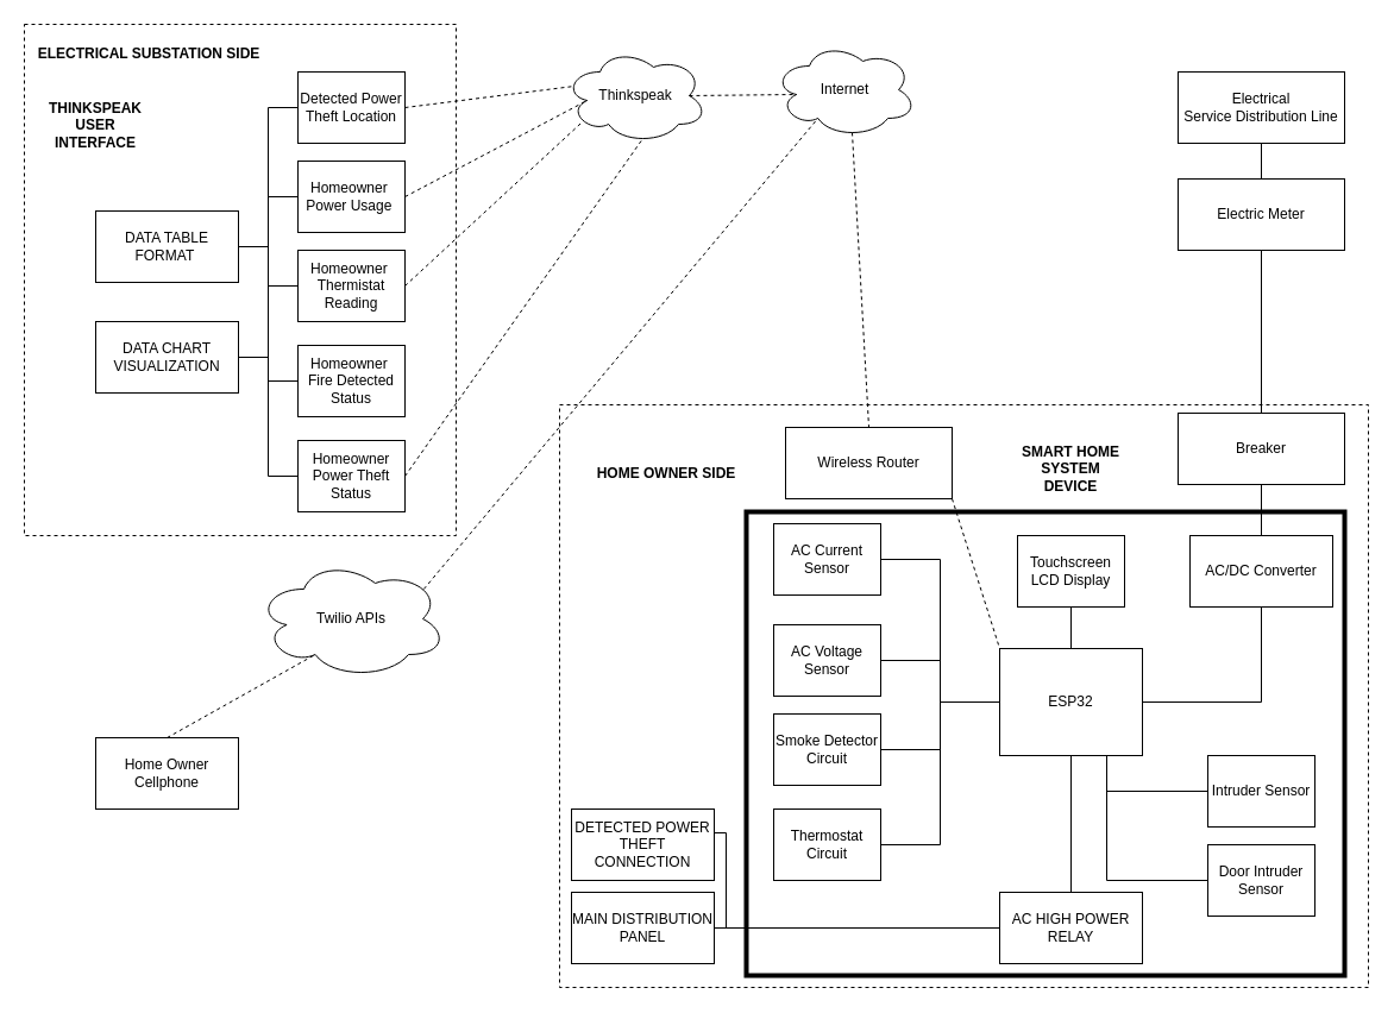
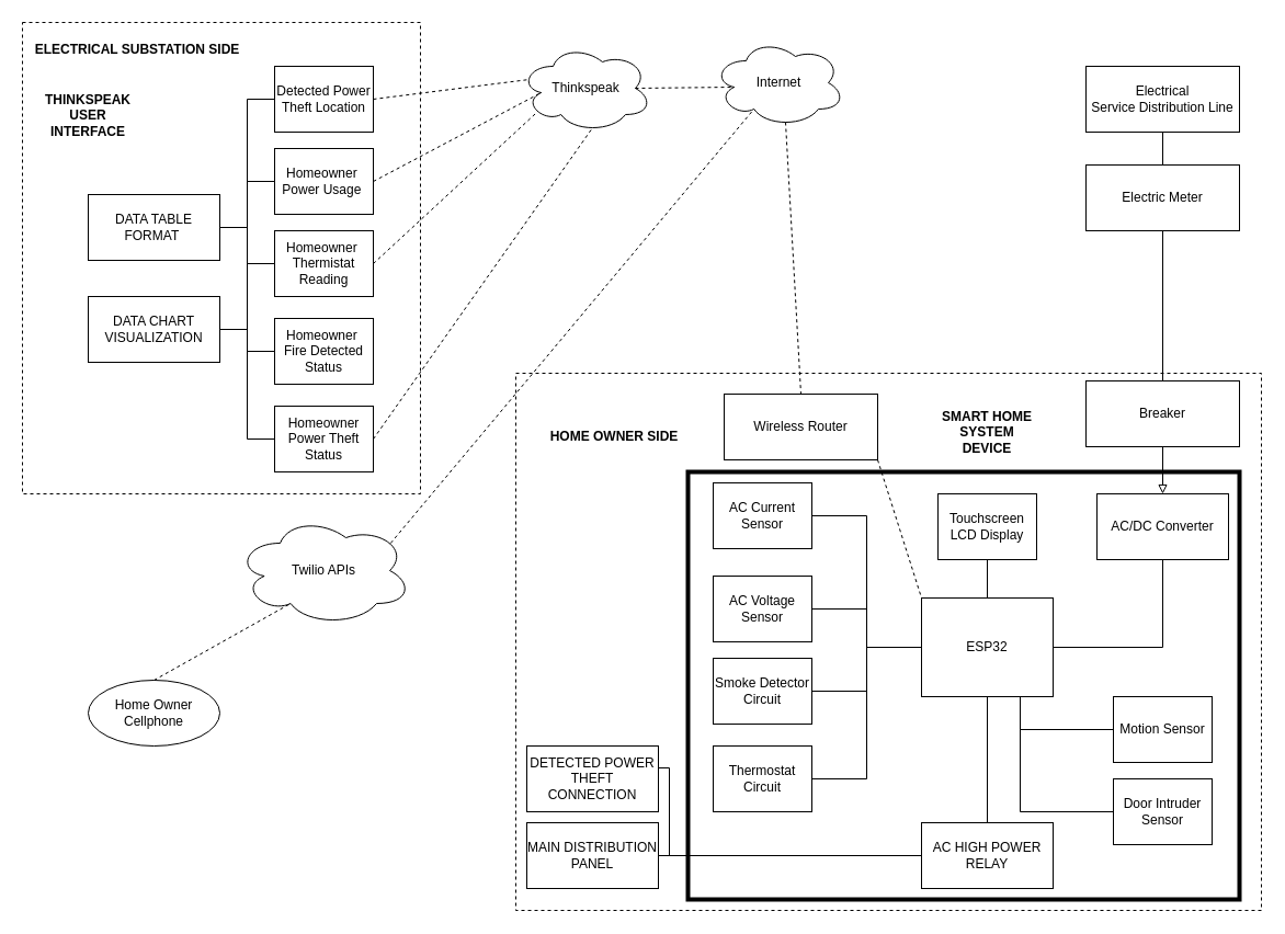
- <mxCell id="16" style="edgeStyle=orthogonalEdgeStyle;rounded=0;orthogonalLoop=1;jettySize=auto;html=1;exitX=0.5;exitY=1;exitDx=0;exitDy=0;entryX=0.5;entryY=0;entryDx=0;entryDy=0;endArrow=none;endFill=0;" parent="1" source="7" target="15" edge="1"><mxGeometry relative="1" as="geometry" /></mxCell>
+ <mxCell id="16" style="edgeStyle=orthogonalEdgeStyle;rounded=0;orthogonalLoop=1;jettySize=auto;html=1;exitX=0.5;exitY=1;exitDx=0;exitDy=0;entryX=0.5;entryY=0;entryDx=0;entryDy=0;endArrow=block;endFill=0;" parent="1" source="7" target="15" edge="1"><mxGeometry relative="1" as="geometry" /></mxCell>
- <mxCell id="60" value="Home Owner Cellphone" style="rounded=0;whiteSpace=wrap;html=1;" vertex="1" parent="1"><mxGeometry x="80" y="620" width="120" height="60" as="geometry" /></mxCell>
+ <mxCell id="60" value="Home Owner Cellphone" style="ellipse;whiteSpace=wrap;html=1;" vertex="1" parent="1"><mxGeometry x="80" y="620" width="120" height="60" as="geometry" /></mxCell>
- <mxCell id="62" value="Intruder Sensor" style="rounded=0;whiteSpace=wrap;html=1;strokeColor=default;" vertex="1" parent="1"><mxGeometry x="1015" y="635" width="90" height="60" as="geometry" /></mxCell>
+ <mxCell id="62" value="Motion Sensor" style="rounded=0;whiteSpace=wrap;html=1;strokeColor=default;" vertex="1" parent="1"><mxGeometry x="1015" y="635" width="90" height="60" as="geometry" /></mxCell>
